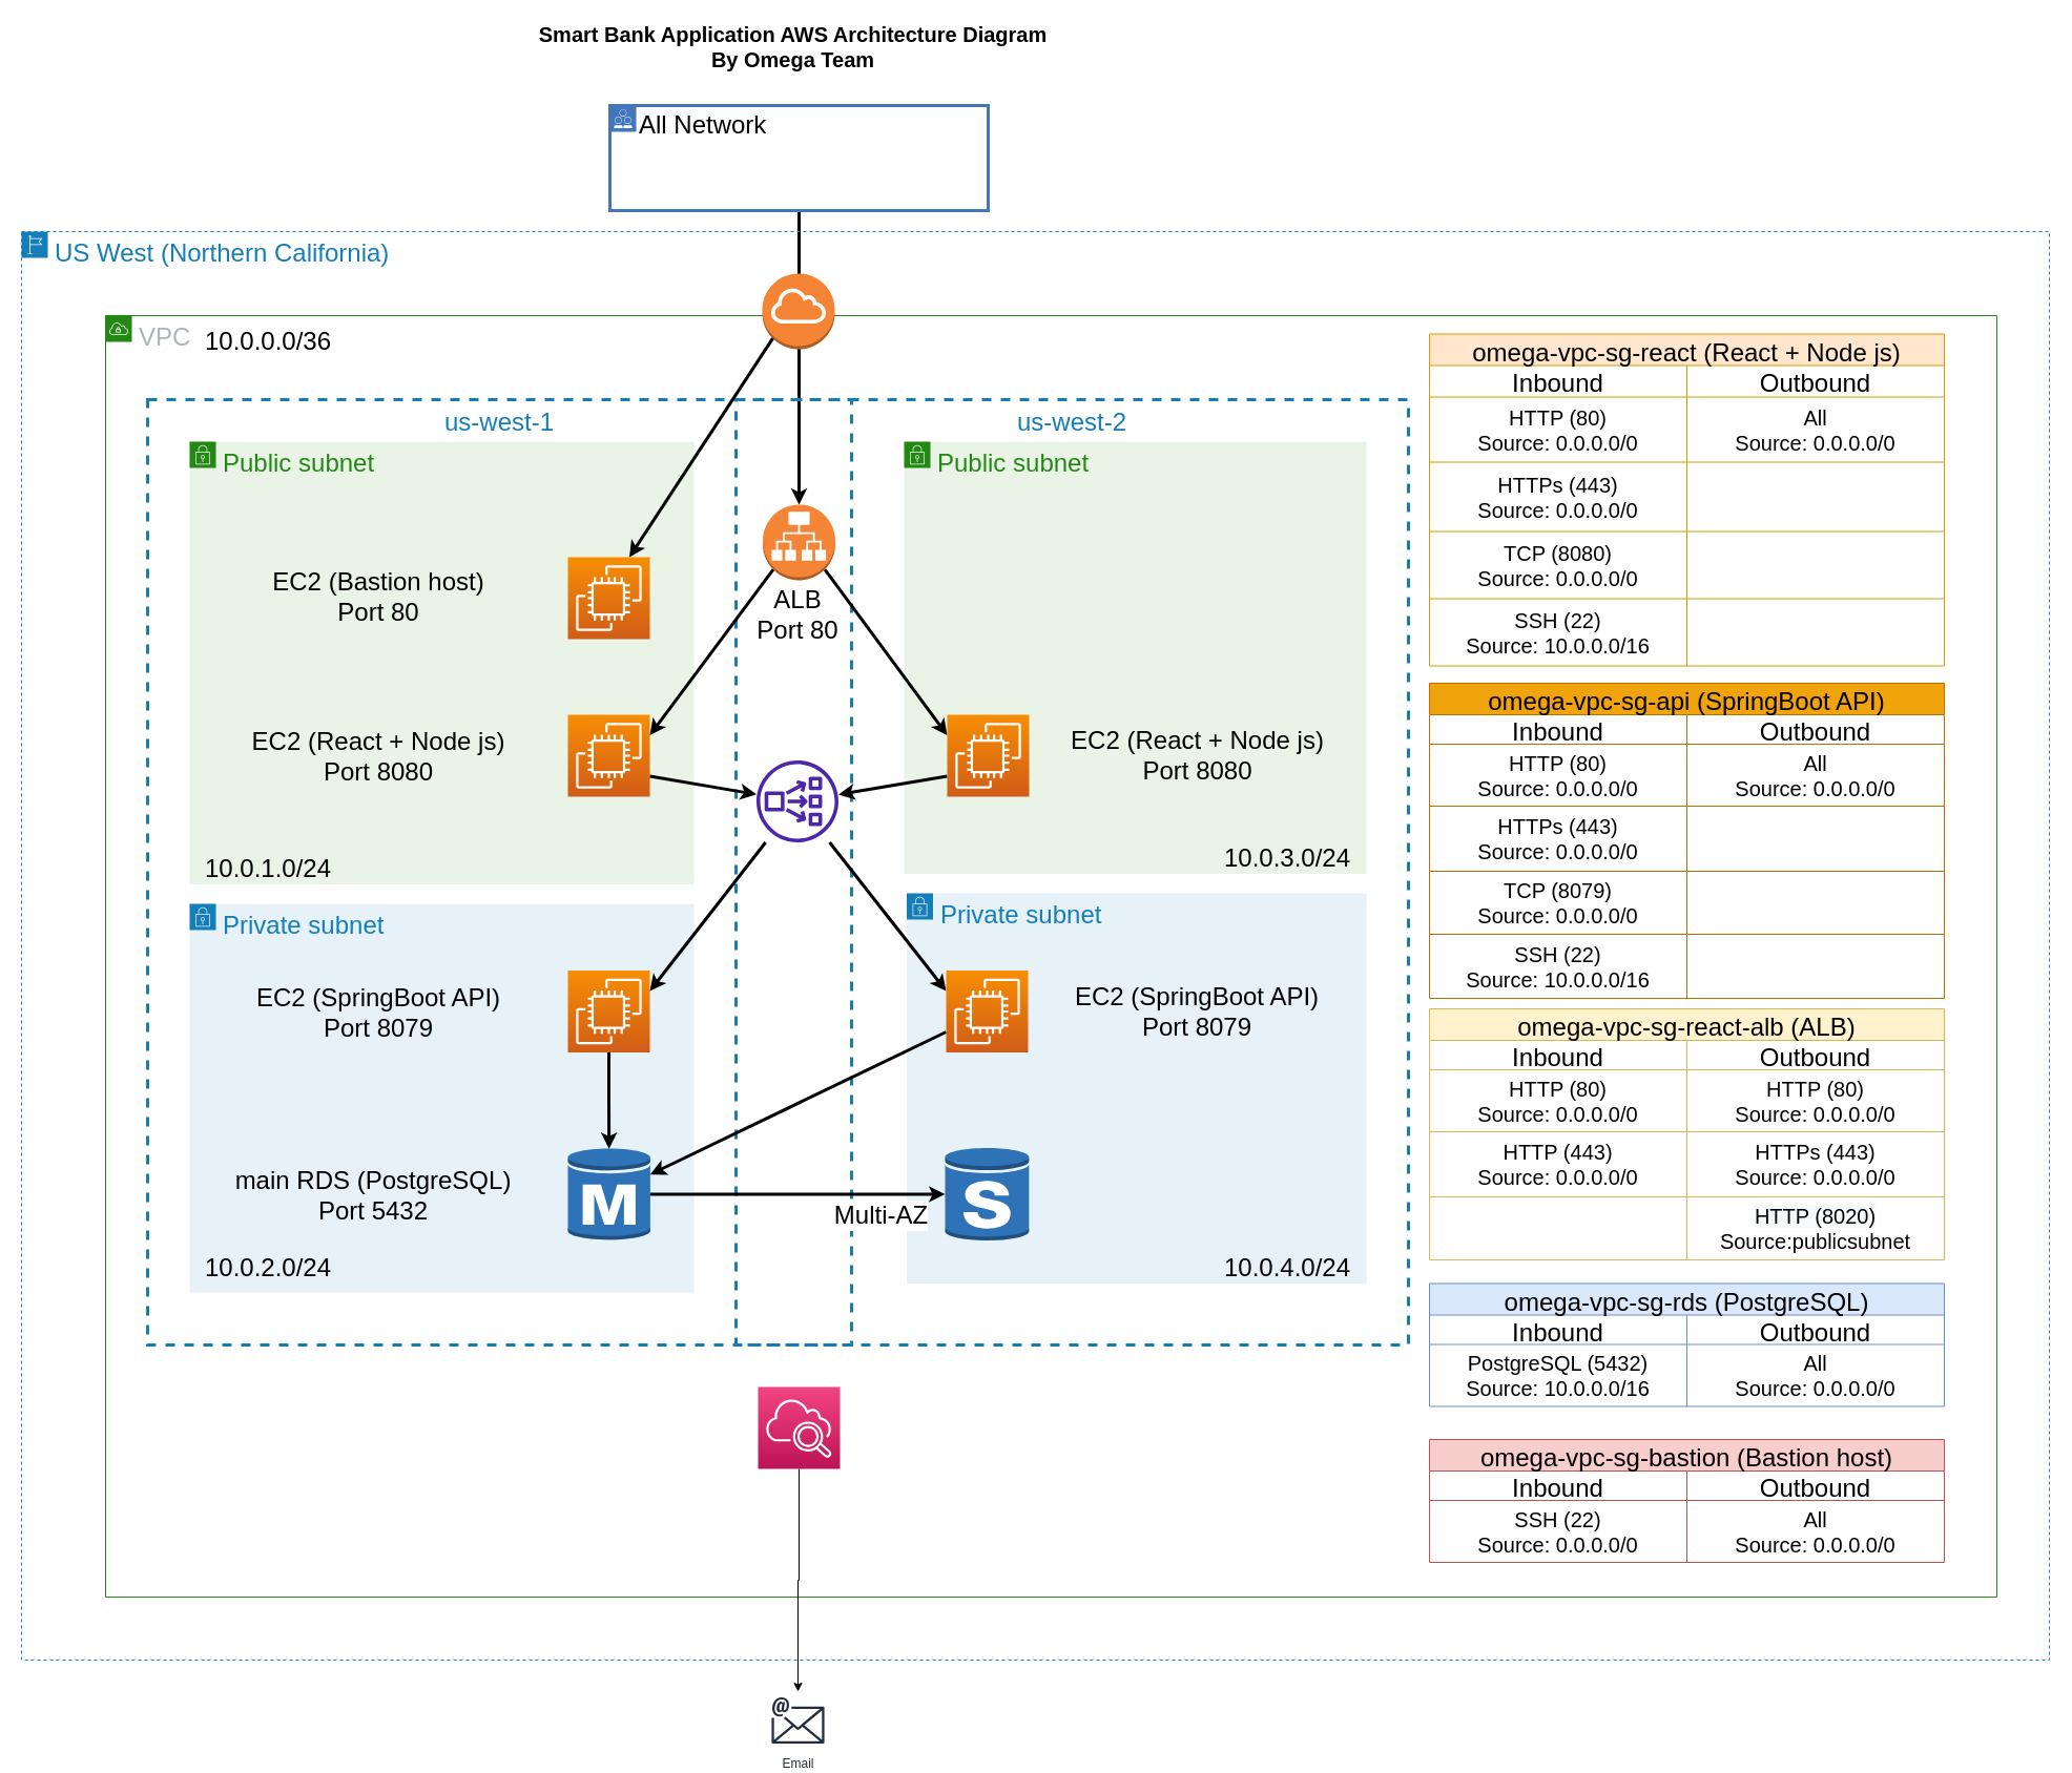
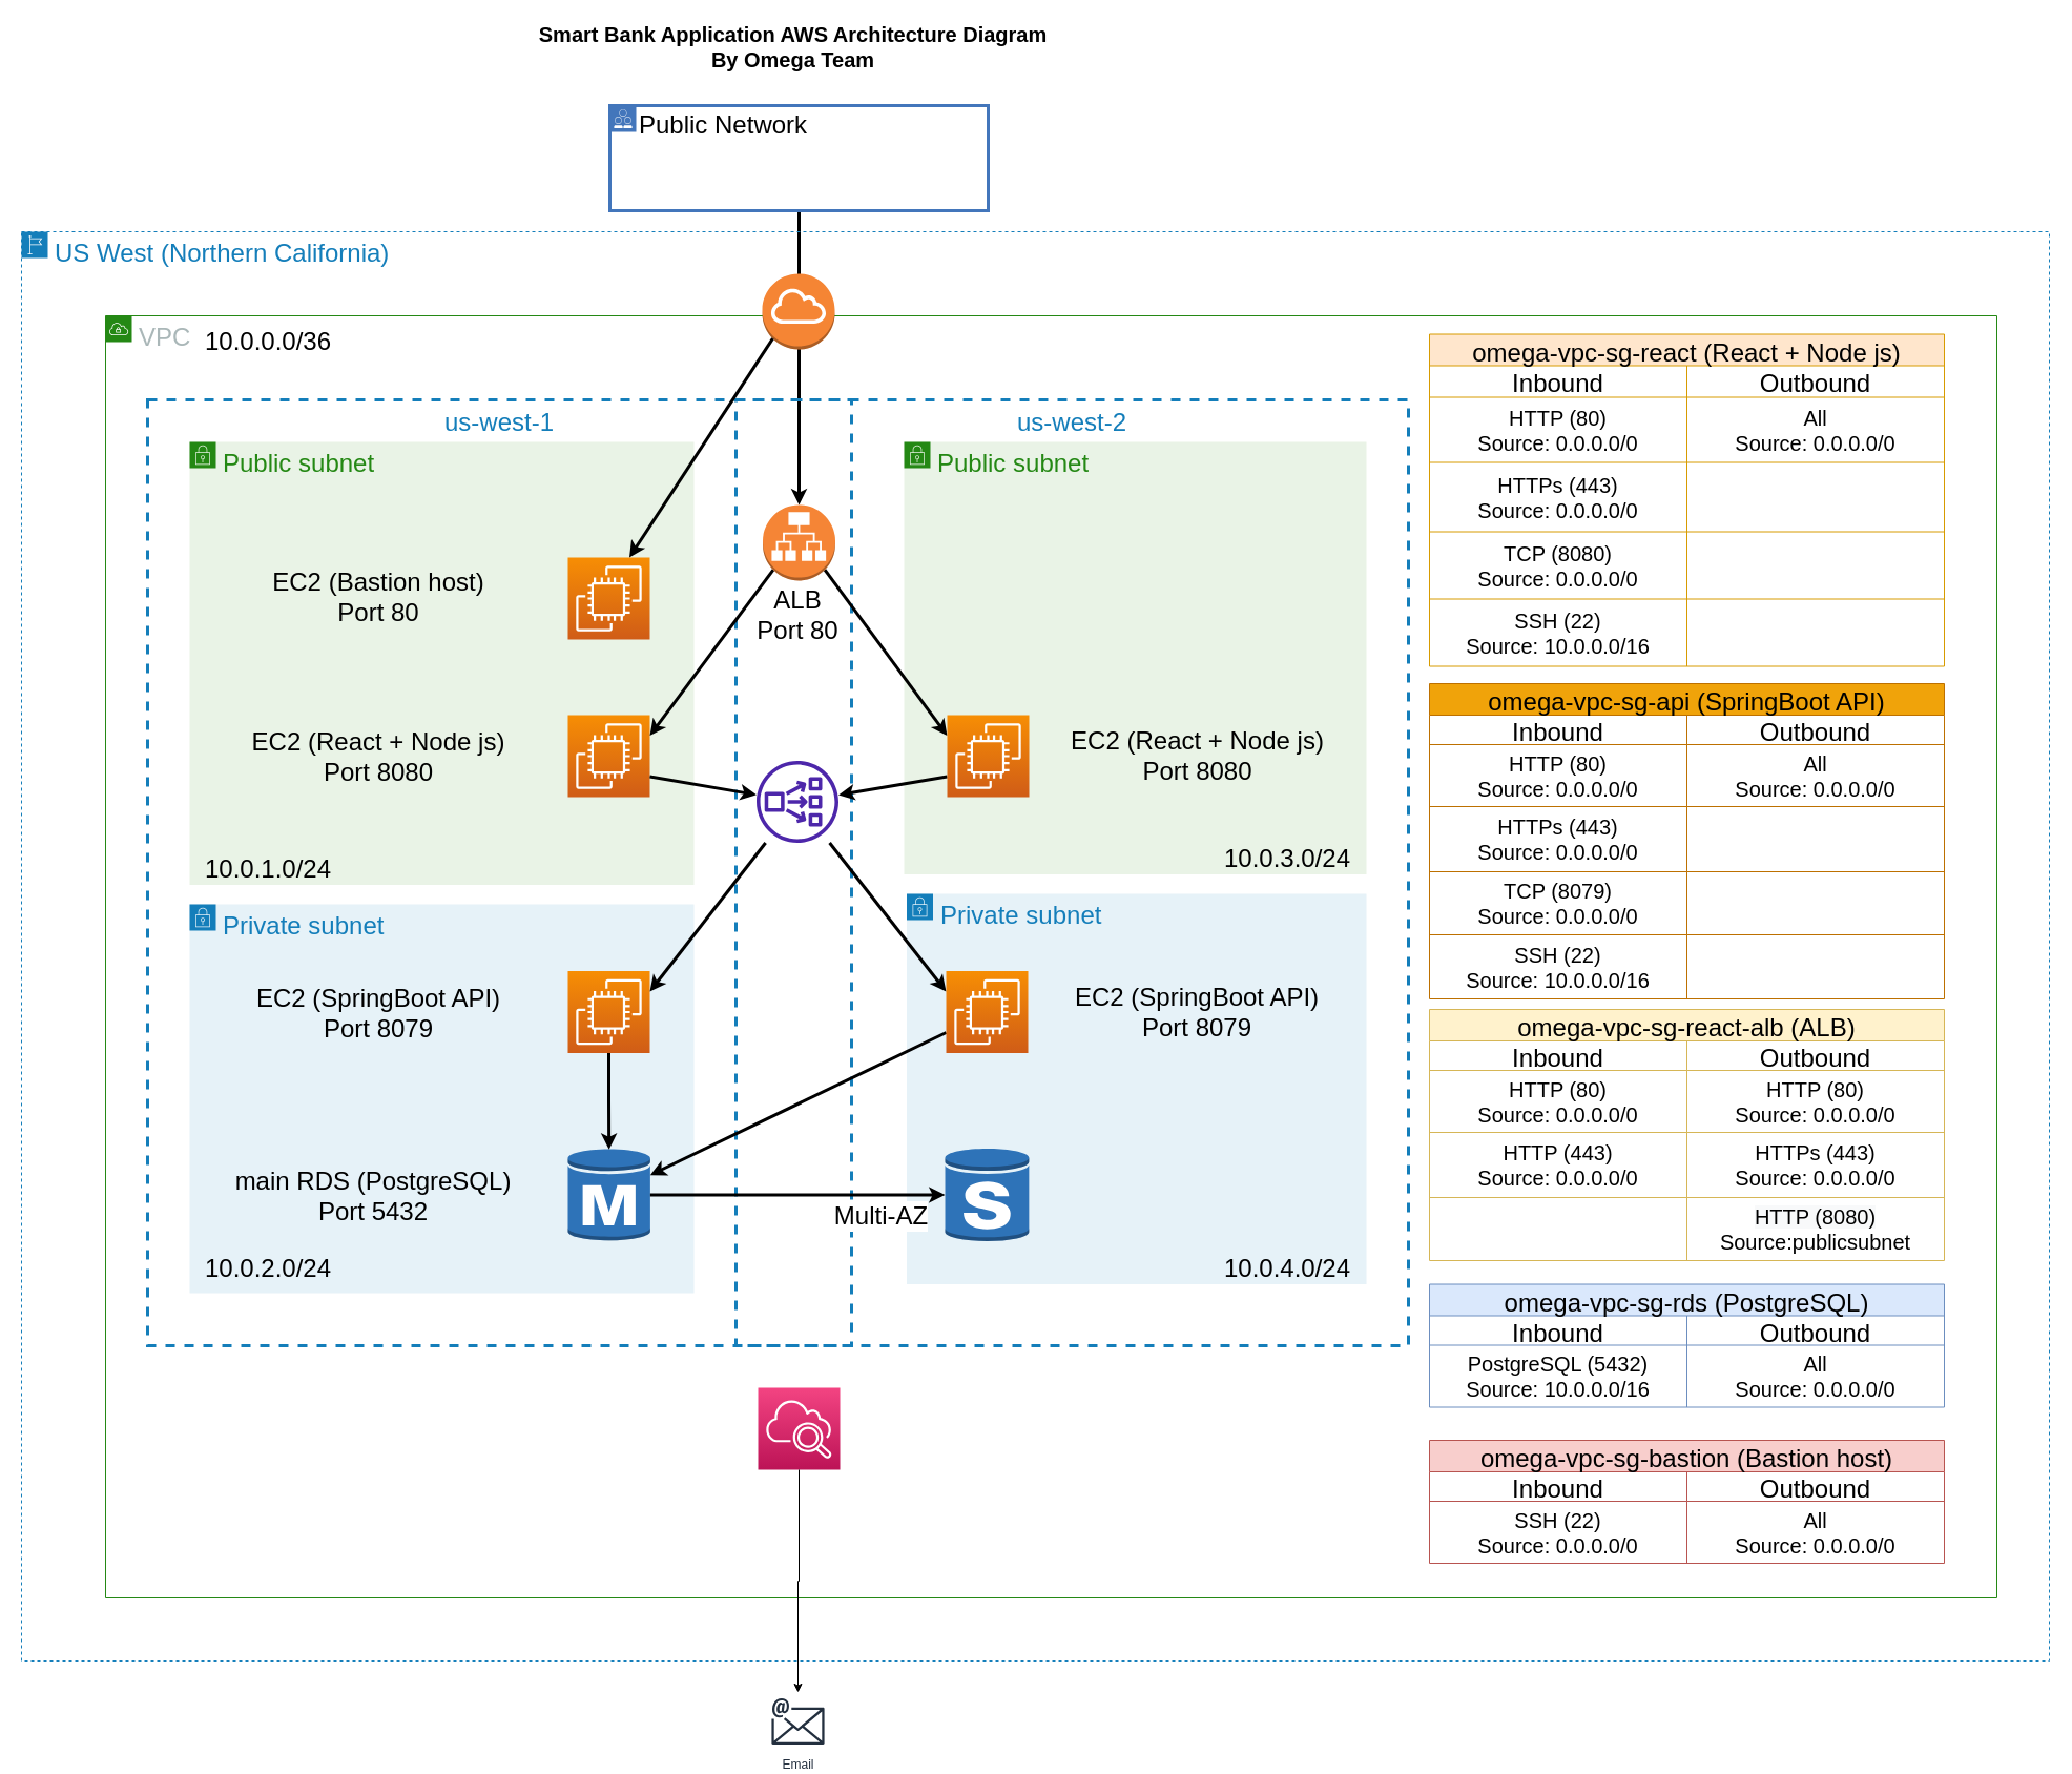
- <mxCell id="98" value="All Network" style="shape=mxgraph.ibm.box;prType=public;fontStyle=0;verticalAlign=top;align=left;spacingLeft=32;spacingTop=4;fillColor=none;rounded=0;whiteSpace=wrap;html=1;strokeColor=#4376BB;strokeWidth=3;dashed=0;container=1;spacing=-4;collapsible=0;expand=0;recursiveResize=0;fontSize=24;" parent="1" vertex="1"><mxGeometry x="580" y="100" width="360" height="100" as="geometry" /></mxCell>
+ <mxCell id="98" value="Public Network" style="shape=mxgraph.ibm.box;prType=public;fontStyle=0;verticalAlign=top;align=left;spacingLeft=32;spacingTop=4;fillColor=none;rounded=0;whiteSpace=wrap;html=1;strokeColor=#4376BB;strokeWidth=3;dashed=0;container=1;spacing=-4;collapsible=0;expand=0;recursiveResize=0;fontSize=24;" parent="1" vertex="1"><mxGeometry x="580" y="100" width="360" height="100" as="geometry" /></mxCell>
- <mxCell id="80" value="&lt;span style=&quot;color: rgb(0, 0, 0); font-family: Helvetica; font-size: 20px; font-style: normal; font-variant-ligatures: normal; font-variant-caps: normal; font-weight: 400; letter-spacing: normal; orphans: 2; text-align: center; text-indent: 0px; text-transform: none; widows: 2; word-spacing: 0px; -webkit-text-stroke-width: 0px; background-color: rgb(248, 249, 250); text-decoration-thickness: initial; text-decoration-style: initial; text-decoration-color: initial; float: none; display: inline !important;&quot;&gt;HTTP (8020)&lt;/span&gt;&lt;br style=&quot;color: rgb(0, 0, 0); font-family: Helvetica; font-size: 20px; font-style: normal; font-variant-ligatures: normal; font-variant-caps: normal; font-weight: 400; letter-spacing: normal; orphans: 2; text-align: center; text-indent: 0px; text-transform: none; widows: 2; word-spacing: 0px; -webkit-text-stroke-width: 0px; background-color: rgb(248, 249, 250); text-decoration-thickness: initial; text-decoration-style: initial; text-decoration-color: initial;&quot;&gt;Source:publicsubnet" style="shape=partialRectangle;html=1;whiteSpace=wrap;connectable=0;overflow=hidden;fillColor=none;top=0;left=0;bottom=0;right=0;pointerEvents=1;fontSize=20;labelBorderColor=none;strokeColor=none;" parent="78" vertex="1"><mxGeometry x="245" width="245" height="60" as="geometry"><mxRectangle width="245" height="60" as="alternateBounds" /></mxGeometry></mxCell>
+ <mxCell id="80" value="&lt;span style=&quot;color: rgb(0, 0, 0); font-family: Helvetica; font-size: 20px; font-style: normal; font-variant-ligatures: normal; font-variant-caps: normal; font-weight: 400; letter-spacing: normal; orphans: 2; text-align: center; text-indent: 0px; text-transform: none; widows: 2; word-spacing: 0px; -webkit-text-stroke-width: 0px; background-color: rgb(248, 249, 250); text-decoration-thickness: initial; text-decoration-style: initial; text-decoration-color: initial; float: none; display: inline !important;&quot;&gt;HTTP (8080)&lt;/span&gt;&lt;br style=&quot;color: rgb(0, 0, 0); font-family: Helvetica; font-size: 20px; font-style: normal; font-variant-ligatures: normal; font-variant-caps: normal; font-weight: 400; letter-spacing: normal; orphans: 2; text-align: center; text-indent: 0px; text-transform: none; widows: 2; word-spacing: 0px; -webkit-text-stroke-width: 0px; background-color: rgb(248, 249, 250); text-decoration-thickness: initial; text-decoration-style: initial; text-decoration-color: initial;&quot;&gt;Source:publicsubnet" style="shape=partialRectangle;html=1;whiteSpace=wrap;connectable=0;overflow=hidden;fillColor=none;top=0;left=0;bottom=0;right=0;pointerEvents=1;fontSize=20;labelBorderColor=none;strokeColor=none;" parent="78" vertex="1"><mxGeometry x="245" width="245" height="60" as="geometry"><mxRectangle width="245" height="60" as="alternateBounds" /></mxGeometry></mxCell>
